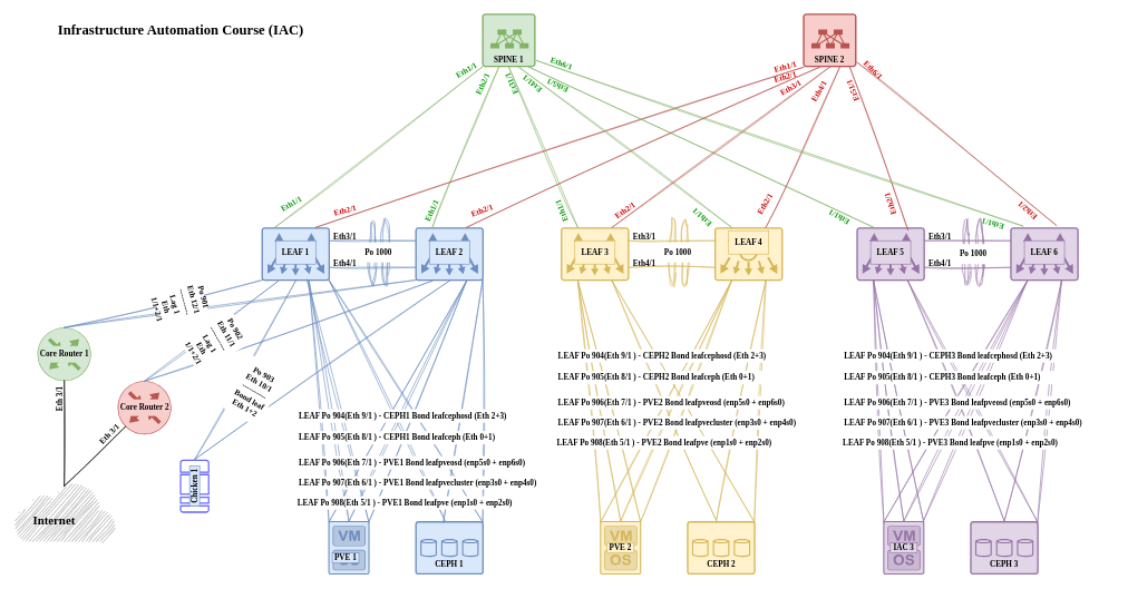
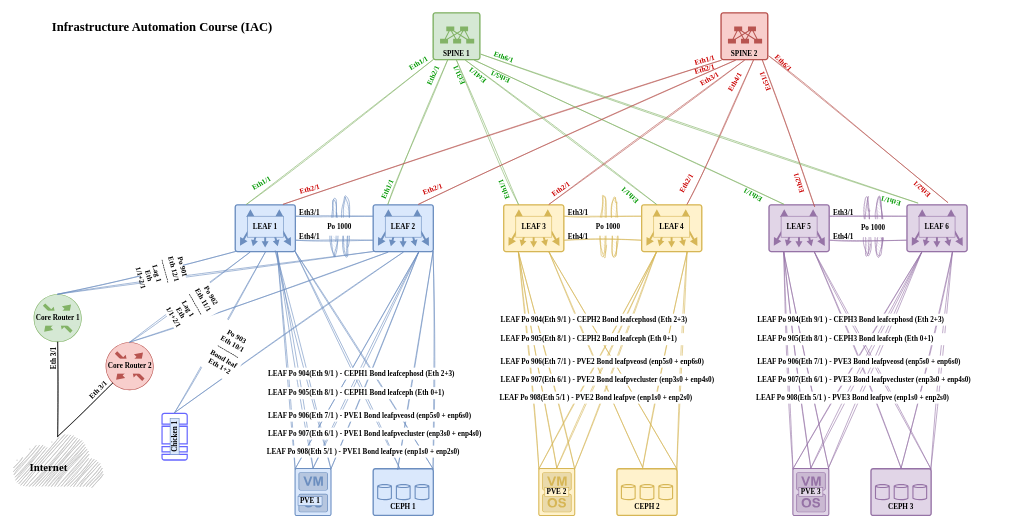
- <mxCell id="28" value="&lt;div&gt;&lt;b&gt;LEAF 4&lt;br&gt;&lt;/b&gt;&lt;/div&gt;" style="text;html=1;align=center;verticalAlign=middle;whiteSpace=wrap;rounded=0;fontFamily=Architects Daughter;fontSource=https%3A%2F%2Ffonts.googleapis.com%2Fcss%3Ffamily%3DArchitects%2BDaughter;fillColor=#fff2cc;strokeColor=#d6b656;" vertex="1" parent="1"><mxGeometry x="1088.8" y="345" width="60" height="35" as="geometry" /></mxCell>
+ <mxCell id="28" value="&lt;div&gt;&lt;b&gt;LEAF 4&lt;br&gt;&lt;/b&gt;&lt;/div&gt;" style="text;html=1;align=center;verticalAlign=middle;whiteSpace=wrap;rounded=0;fontFamily=Architects Daughter;fontSource=https%3A%2F%2Ffonts.googleapis.com%2Fcss%3Ffamily%3DArchitects%2BDaughter;fillColor=#fff2cc;strokeColor=#d6b656;" vertex="1" parent="1"><mxGeometry x="1088.8" y="360" width="60" height="35" as="geometry" /></mxCell>
- <mxCell id="96" value="&lt;b&gt;IAC 3&lt;br&gt;&lt;/b&gt;" style="text;html=1;align=center;verticalAlign=middle;whiteSpace=wrap;rounded=0;fontFamily=Architects Daughter;fontSource=https%3A%2F%2Ffonts.googleapis.com%2Fcss%3Ffamily%3DArchitects%2BDaughter;fillColor=#e1d5e7;strokeColor=#9673a6;" vertex="1" parent="1"><mxGeometry x="1330.77" y="812.5" width="40" height="15" as="geometry" /></mxCell>
+ <mxCell id="96" value="&lt;b&gt;PVE 3&lt;br&gt;&lt;/b&gt;" style="text;html=1;align=center;verticalAlign=middle;whiteSpace=wrap;rounded=0;fontFamily=Architects Daughter;fontSource=https%3A%2F%2Ffonts.googleapis.com%2Fcss%3Ffamily%3DArchitects%2BDaughter;fillColor=#e1d5e7;strokeColor=#9673a6;" vertex="1" parent="1"><mxGeometry x="1330.77" y="812.5" width="40" height="15" as="geometry" /></mxCell>
